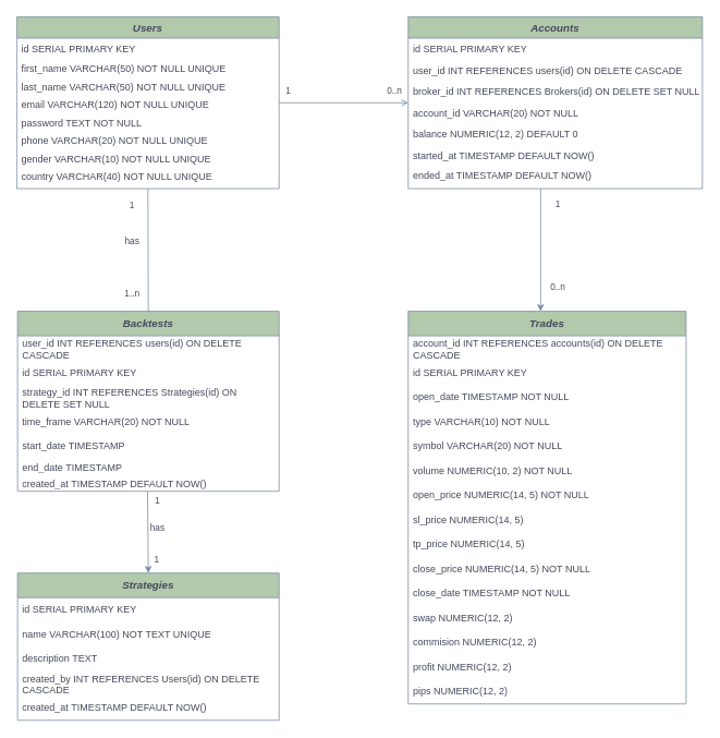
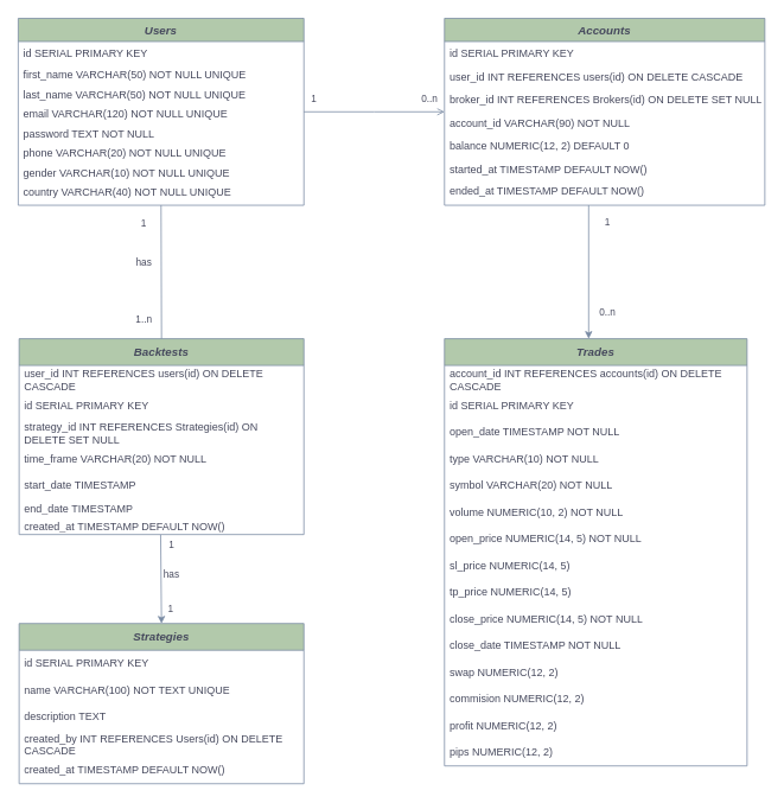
- <mxCell id="15" value="account_id VARCHAR(20) NOT NULL" style="text;align=left;verticalAlign=top;spacingLeft=4;spacingRight=4;overflow=hidden;rotatable=0;points=[[0,0.5],[1,0.5]];portConstraint=eastwest;rounded=0;shadow=0;html=0;labelBackgroundColor=none;fontColor=#46495D;" parent="11" vertex="1"><mxGeometry y="104" width="360" height="26" as="geometry" /></mxCell>
+ <mxCell id="15" value="account_id VARCHAR(90) NOT NULL" style="text;align=left;verticalAlign=top;spacingLeft=4;spacingRight=4;overflow=hidden;rotatable=0;points=[[0,0.5],[1,0.5]];portConstraint=eastwest;rounded=0;shadow=0;html=0;labelBackgroundColor=none;fontColor=#46495D;" parent="11" vertex="1"><mxGeometry y="104" width="360" height="26" as="geometry" /></mxCell>
